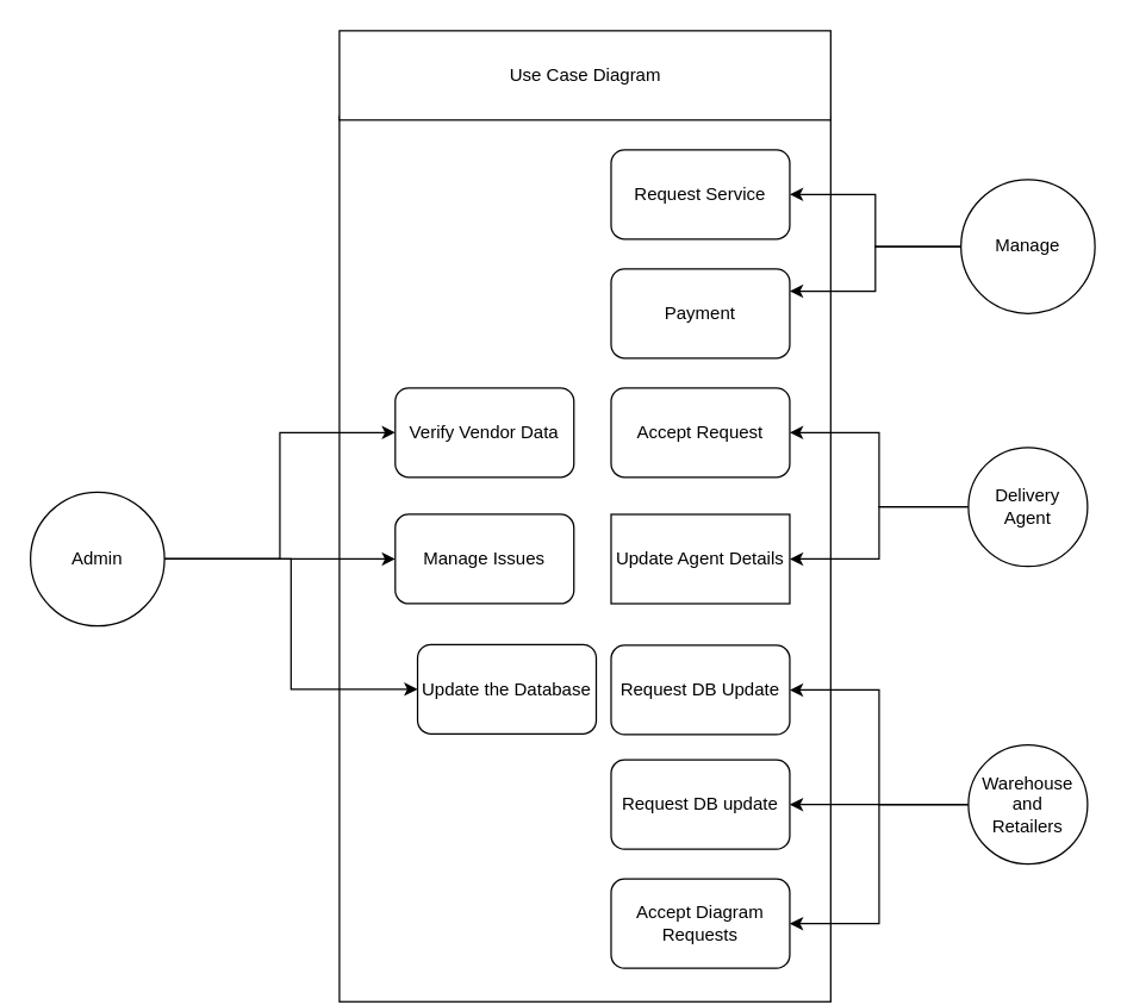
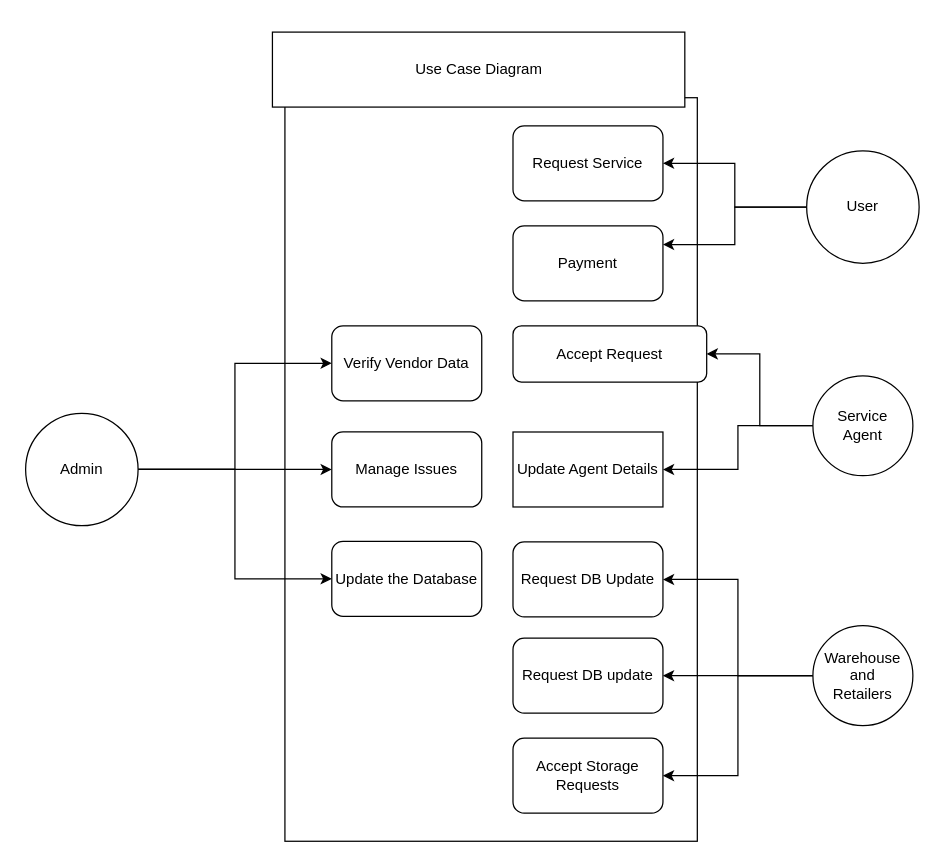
- <mxCell id="27" value="Use Case Diagram" style="rounded=0;whiteSpace=wrap;html=1;" vertex="1" parent="1"><mxGeometry x="227.5" y="20" width="330" height="60" as="geometry" /></mxCell>
+ <mxCell id="27" value="Use Case Diagram" style="rounded=0;whiteSpace=wrap;html=1;" vertex="1" parent="1"><mxGeometry x="217.5" y="25" width="330" height="60" as="geometry" /></mxCell>
- <mxCell id="19" value="Manage" style="ellipse;whiteSpace=wrap;html=1;aspect=fixed;" vertex="1" parent="1"><mxGeometry x="645" y="120" width="90" height="90" as="geometry" /></mxCell>
+ <mxCell id="19" value="User" style="ellipse;whiteSpace=wrap;html=1;aspect=fixed;" vertex="1" parent="1"><mxGeometry x="645" y="120" width="90" height="90" as="geometry" /></mxCell>
- <mxCell id="13" value="&lt;div&gt;Accept Request&lt;/div&gt;" style="rounded=1;whiteSpace=wrap;html=1;" vertex="1" parent="1"><mxGeometry x="410" y="260" width="120" height="60" as="geometry" /></mxCell>
+ <mxCell id="13" value="&lt;div&gt;Accept Request&lt;/div&gt;" style="rounded=1;whiteSpace=wrap;html=1;" vertex="1" parent="1"><mxGeometry x="410" y="260" width="155" height="45" as="geometry" /></mxCell>
- <mxCell id="22" value="&lt;div&gt;Delivery&lt;/div&gt;&lt;div&gt;Agent&lt;/div&gt;" style="ellipse;whiteSpace=wrap;html=1;aspect=fixed;" vertex="1" parent="1"><mxGeometry x="650" y="300" width="80" height="80" as="geometry" /></mxCell>
+ <mxCell id="22" value="&lt;div&gt;Service&lt;/div&gt;&lt;div&gt;Agent&lt;/div&gt;" style="ellipse;whiteSpace=wrap;html=1;aspect=fixed;" vertex="1" parent="1"><mxGeometry x="650" y="300" width="80" height="80" as="geometry" /></mxCell>
- <mxCell id="9" value="&lt;div&gt;Update the Database&lt;/div&gt;" style="rounded=1;whiteSpace=wrap;html=1;" vertex="1" parent="1"><mxGeometry x="280" y="432.5" width="120" height="60" as="geometry" /></mxCell>
+ <mxCell id="9" value="&lt;div&gt;Update the Database&lt;/div&gt;" style="rounded=1;whiteSpace=wrap;html=1;" vertex="1" parent="1"><mxGeometry x="265" y="432.5" width="120" height="60" as="geometry" /></mxCell>
- <mxCell id="16" value="Accept Diagram Requests" style="rounded=1;whiteSpace=wrap;html=1;" vertex="1" parent="1"><mxGeometry x="410" y="590" width="120" height="60" as="geometry" /></mxCell>
+ <mxCell id="16" value="Accept Storage Requests" style="rounded=1;whiteSpace=wrap;html=1;" vertex="1" parent="1"><mxGeometry x="410" y="590" width="120" height="60" as="geometry" /></mxCell>
